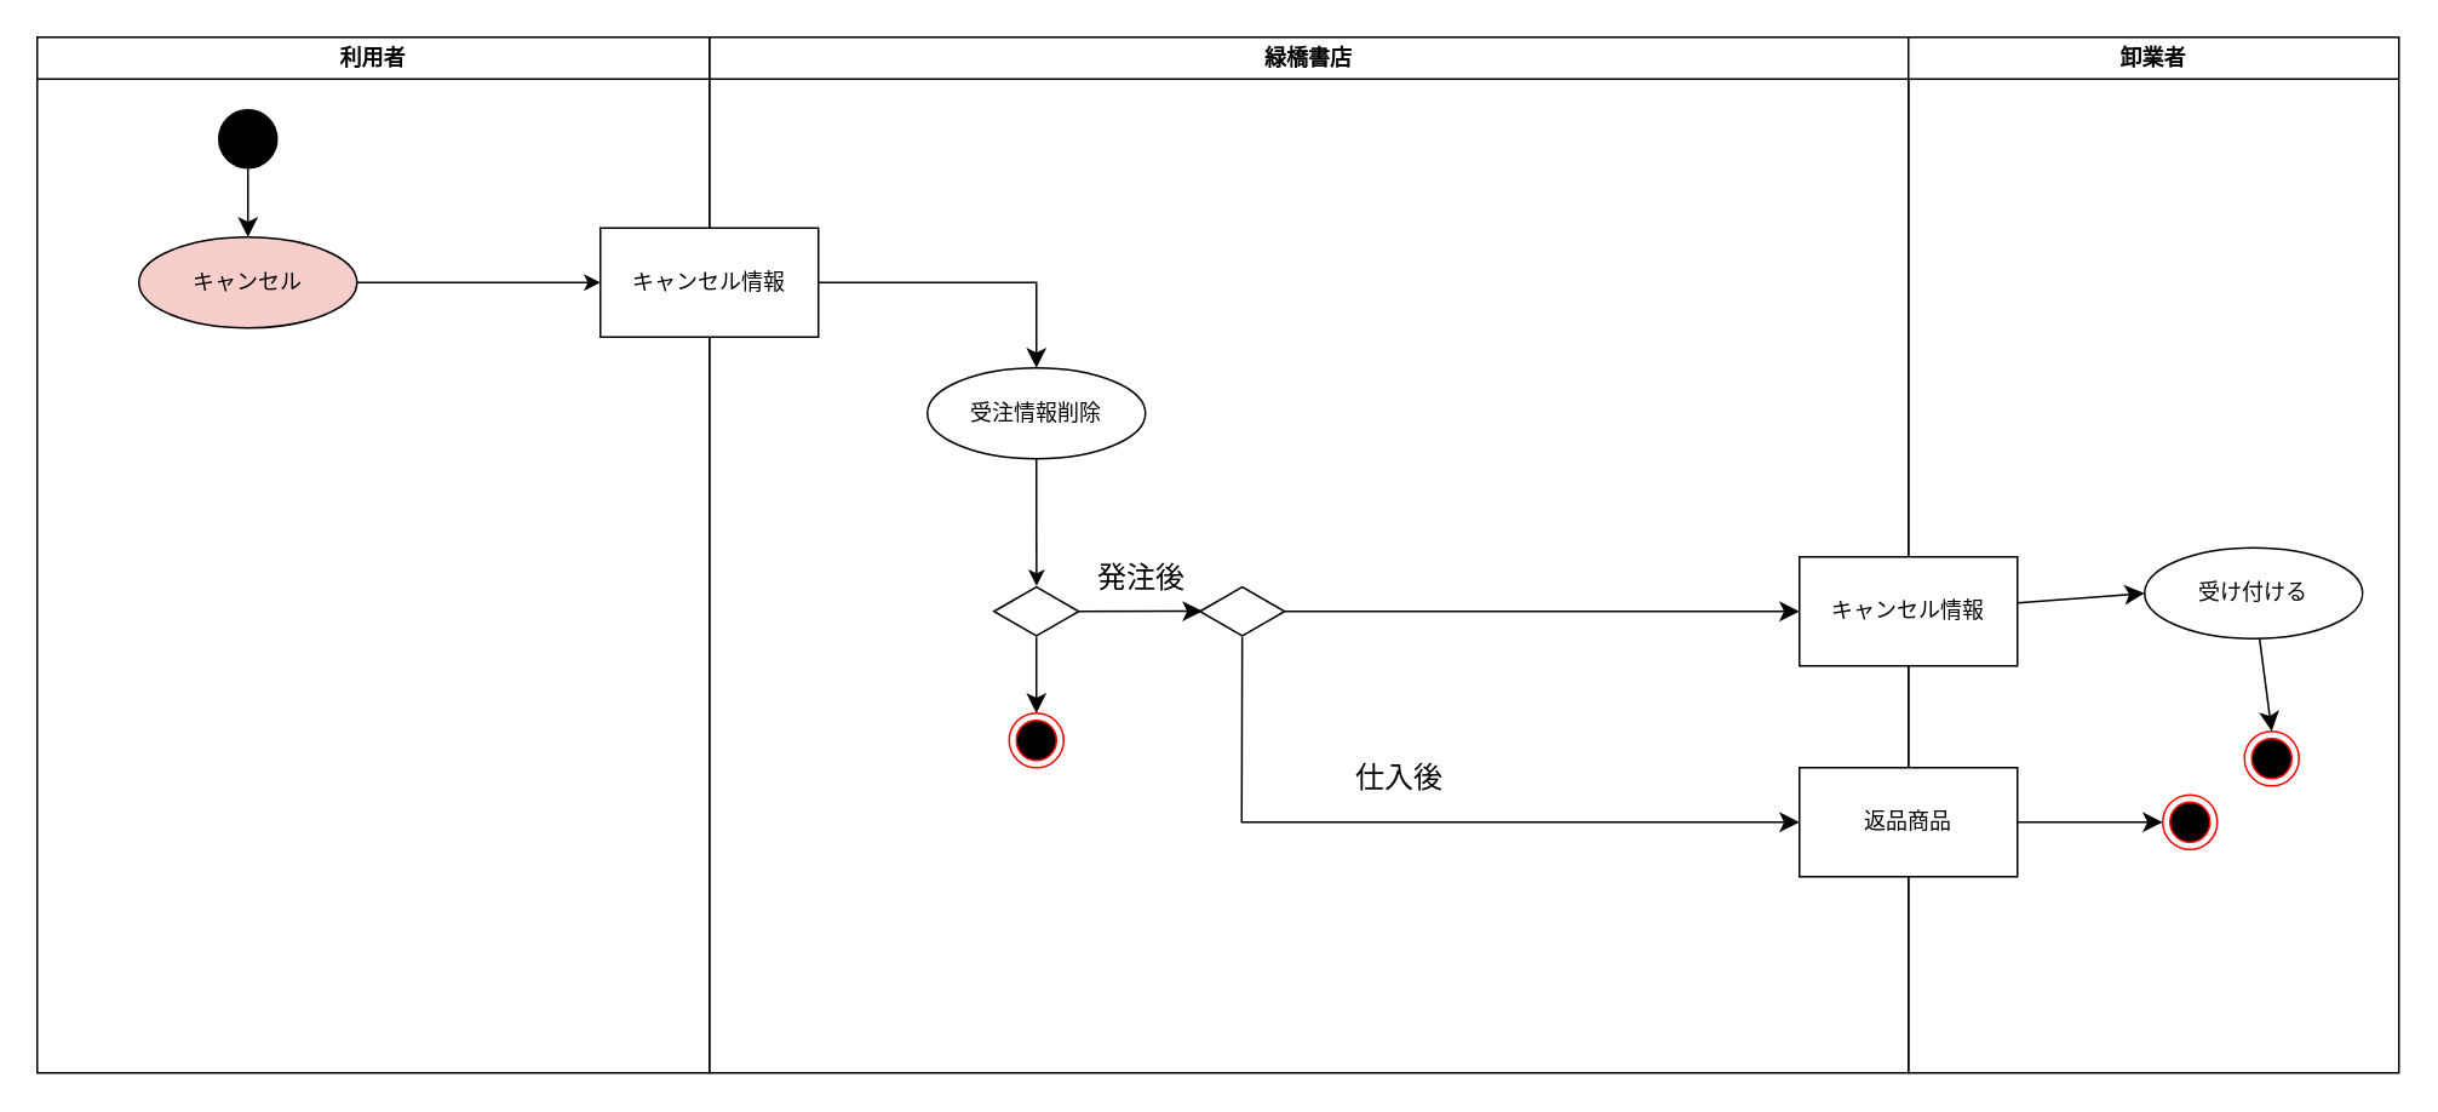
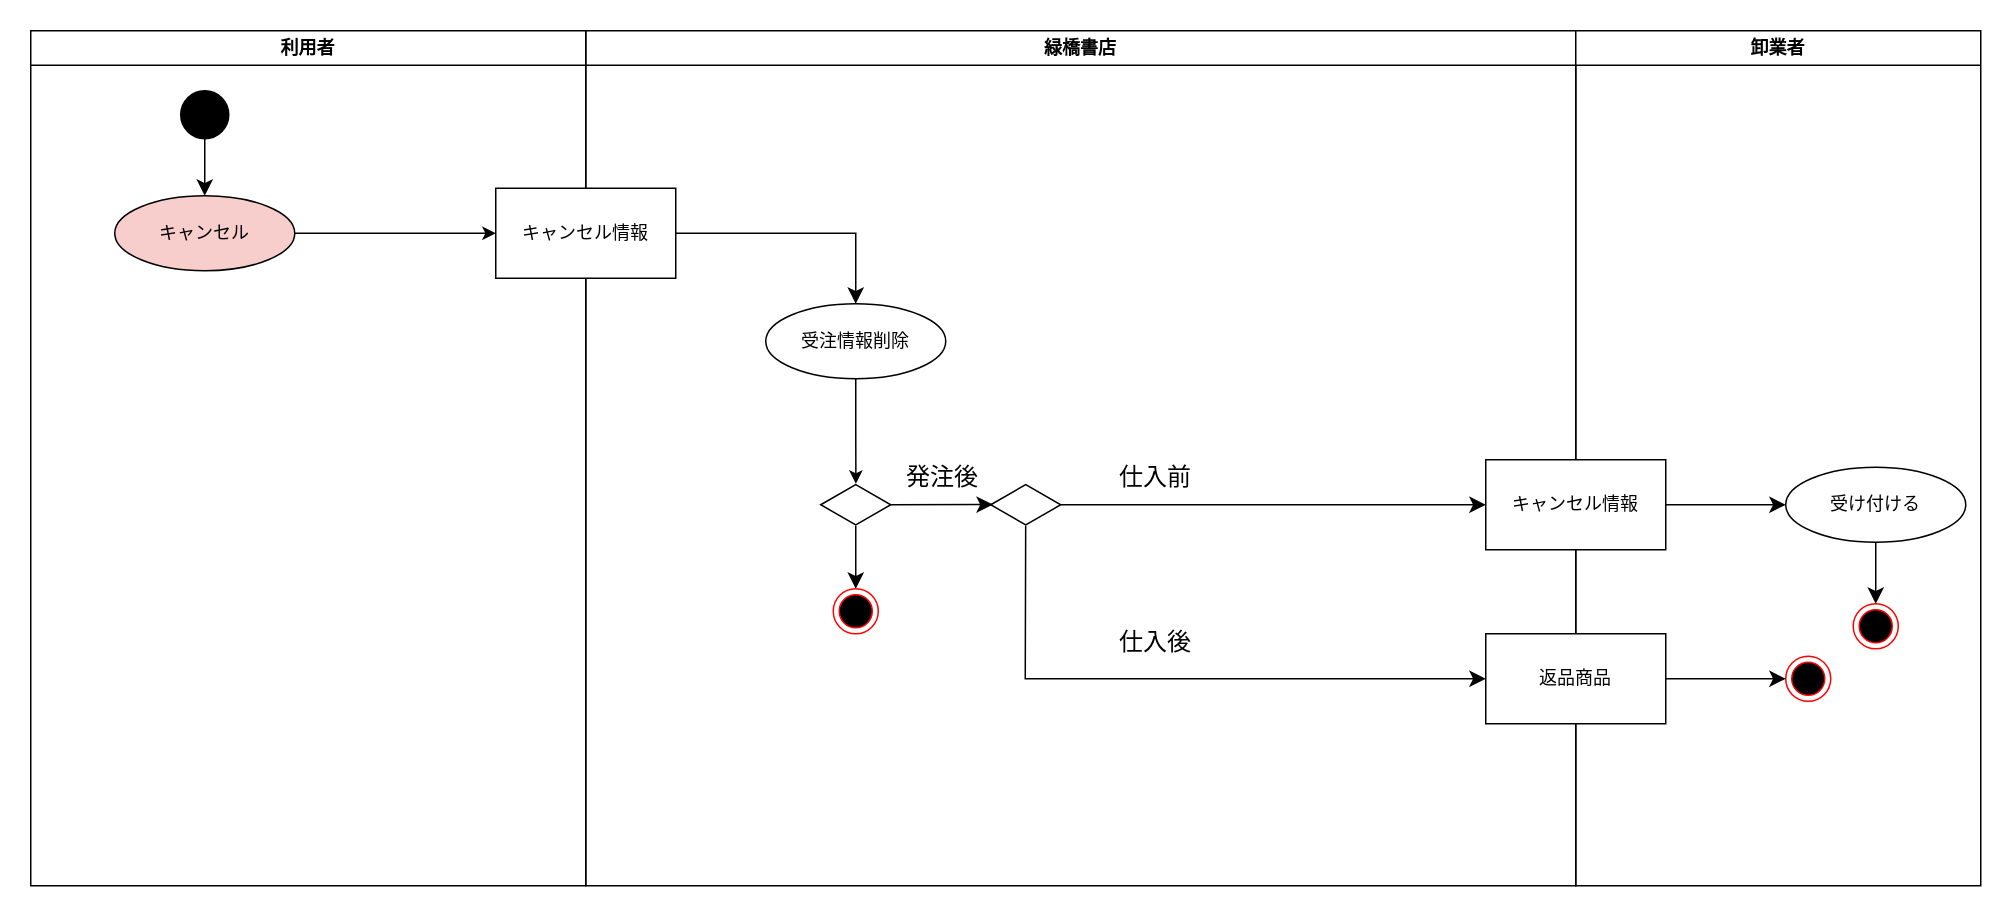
+ <mxCell id="7" value="仕入前" style="text;strokeColor=none;fillColor=none;html=1;align=center;verticalAlign=middle;whiteSpace=wrap;rounded=0;fontSize=16;" parent="2" vertex="1"><mxGeometry x="350" y="282" width="60" height="30" as="geometry" /></mxCell>
- <mxCell id="24" value="受け付ける" style="ellipse;whiteSpace=wrap;html=1;" vertex="1" parent="20"><mxGeometry x="130" y="281" width="120" height="50" as="geometry" /></mxCell>
+ <mxCell id="24" value="受け付ける" style="ellipse;whiteSpace=wrap;html=1;" vertex="1" parent="20"><mxGeometry x="140" y="291" width="120" height="50" as="geometry" /></mxCell>
